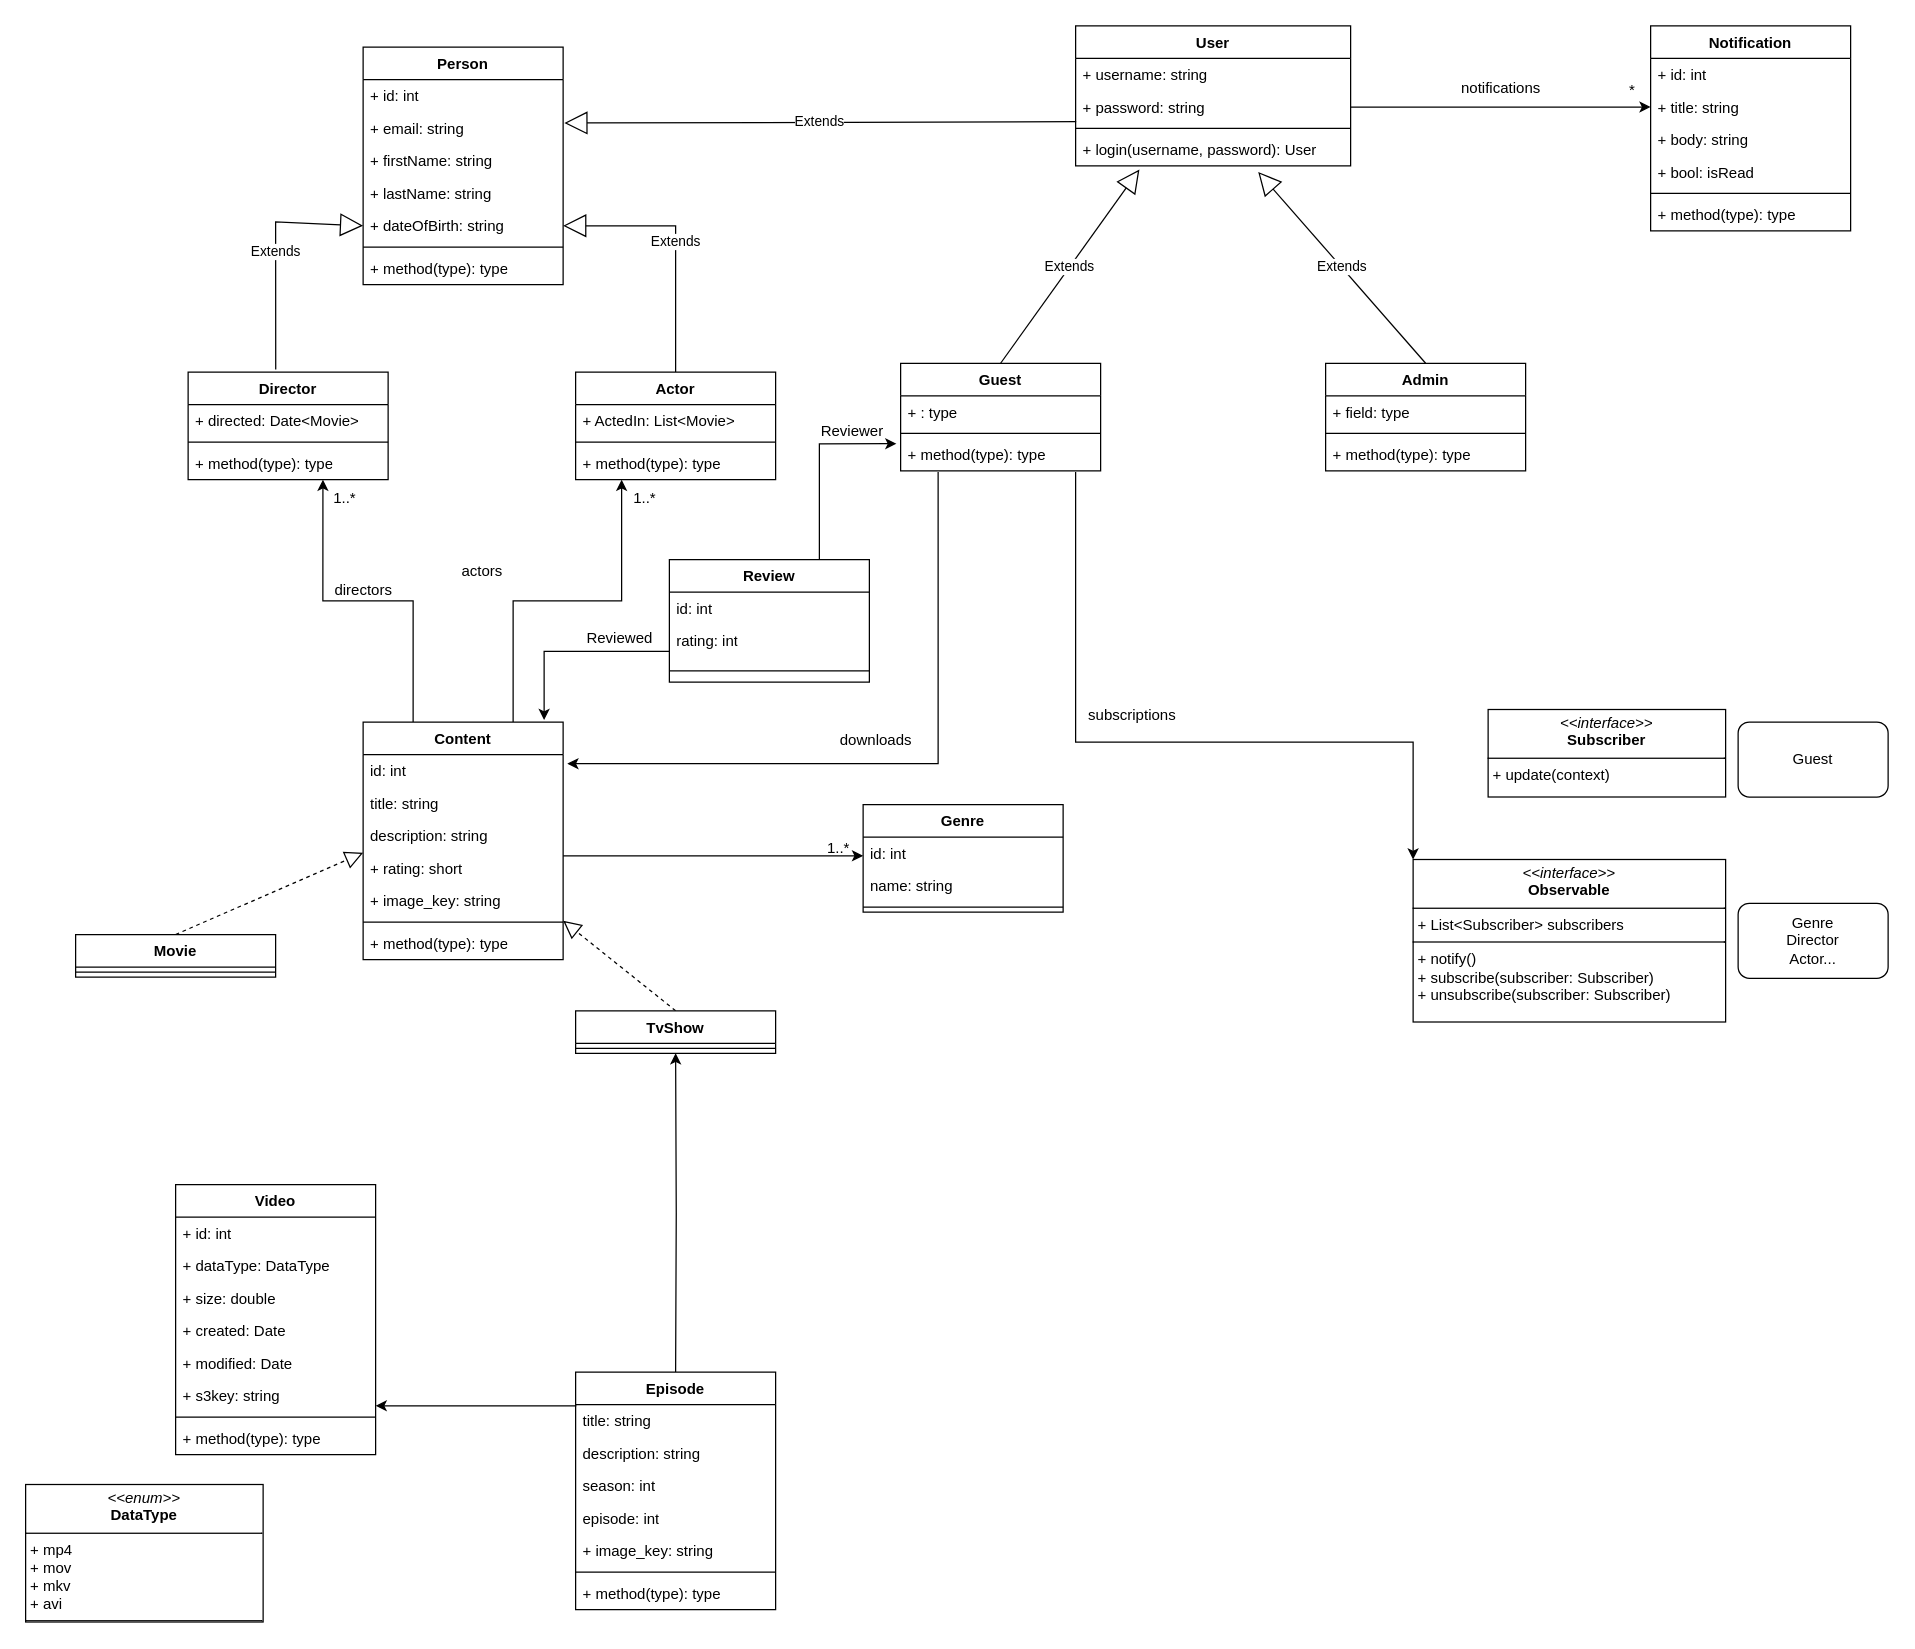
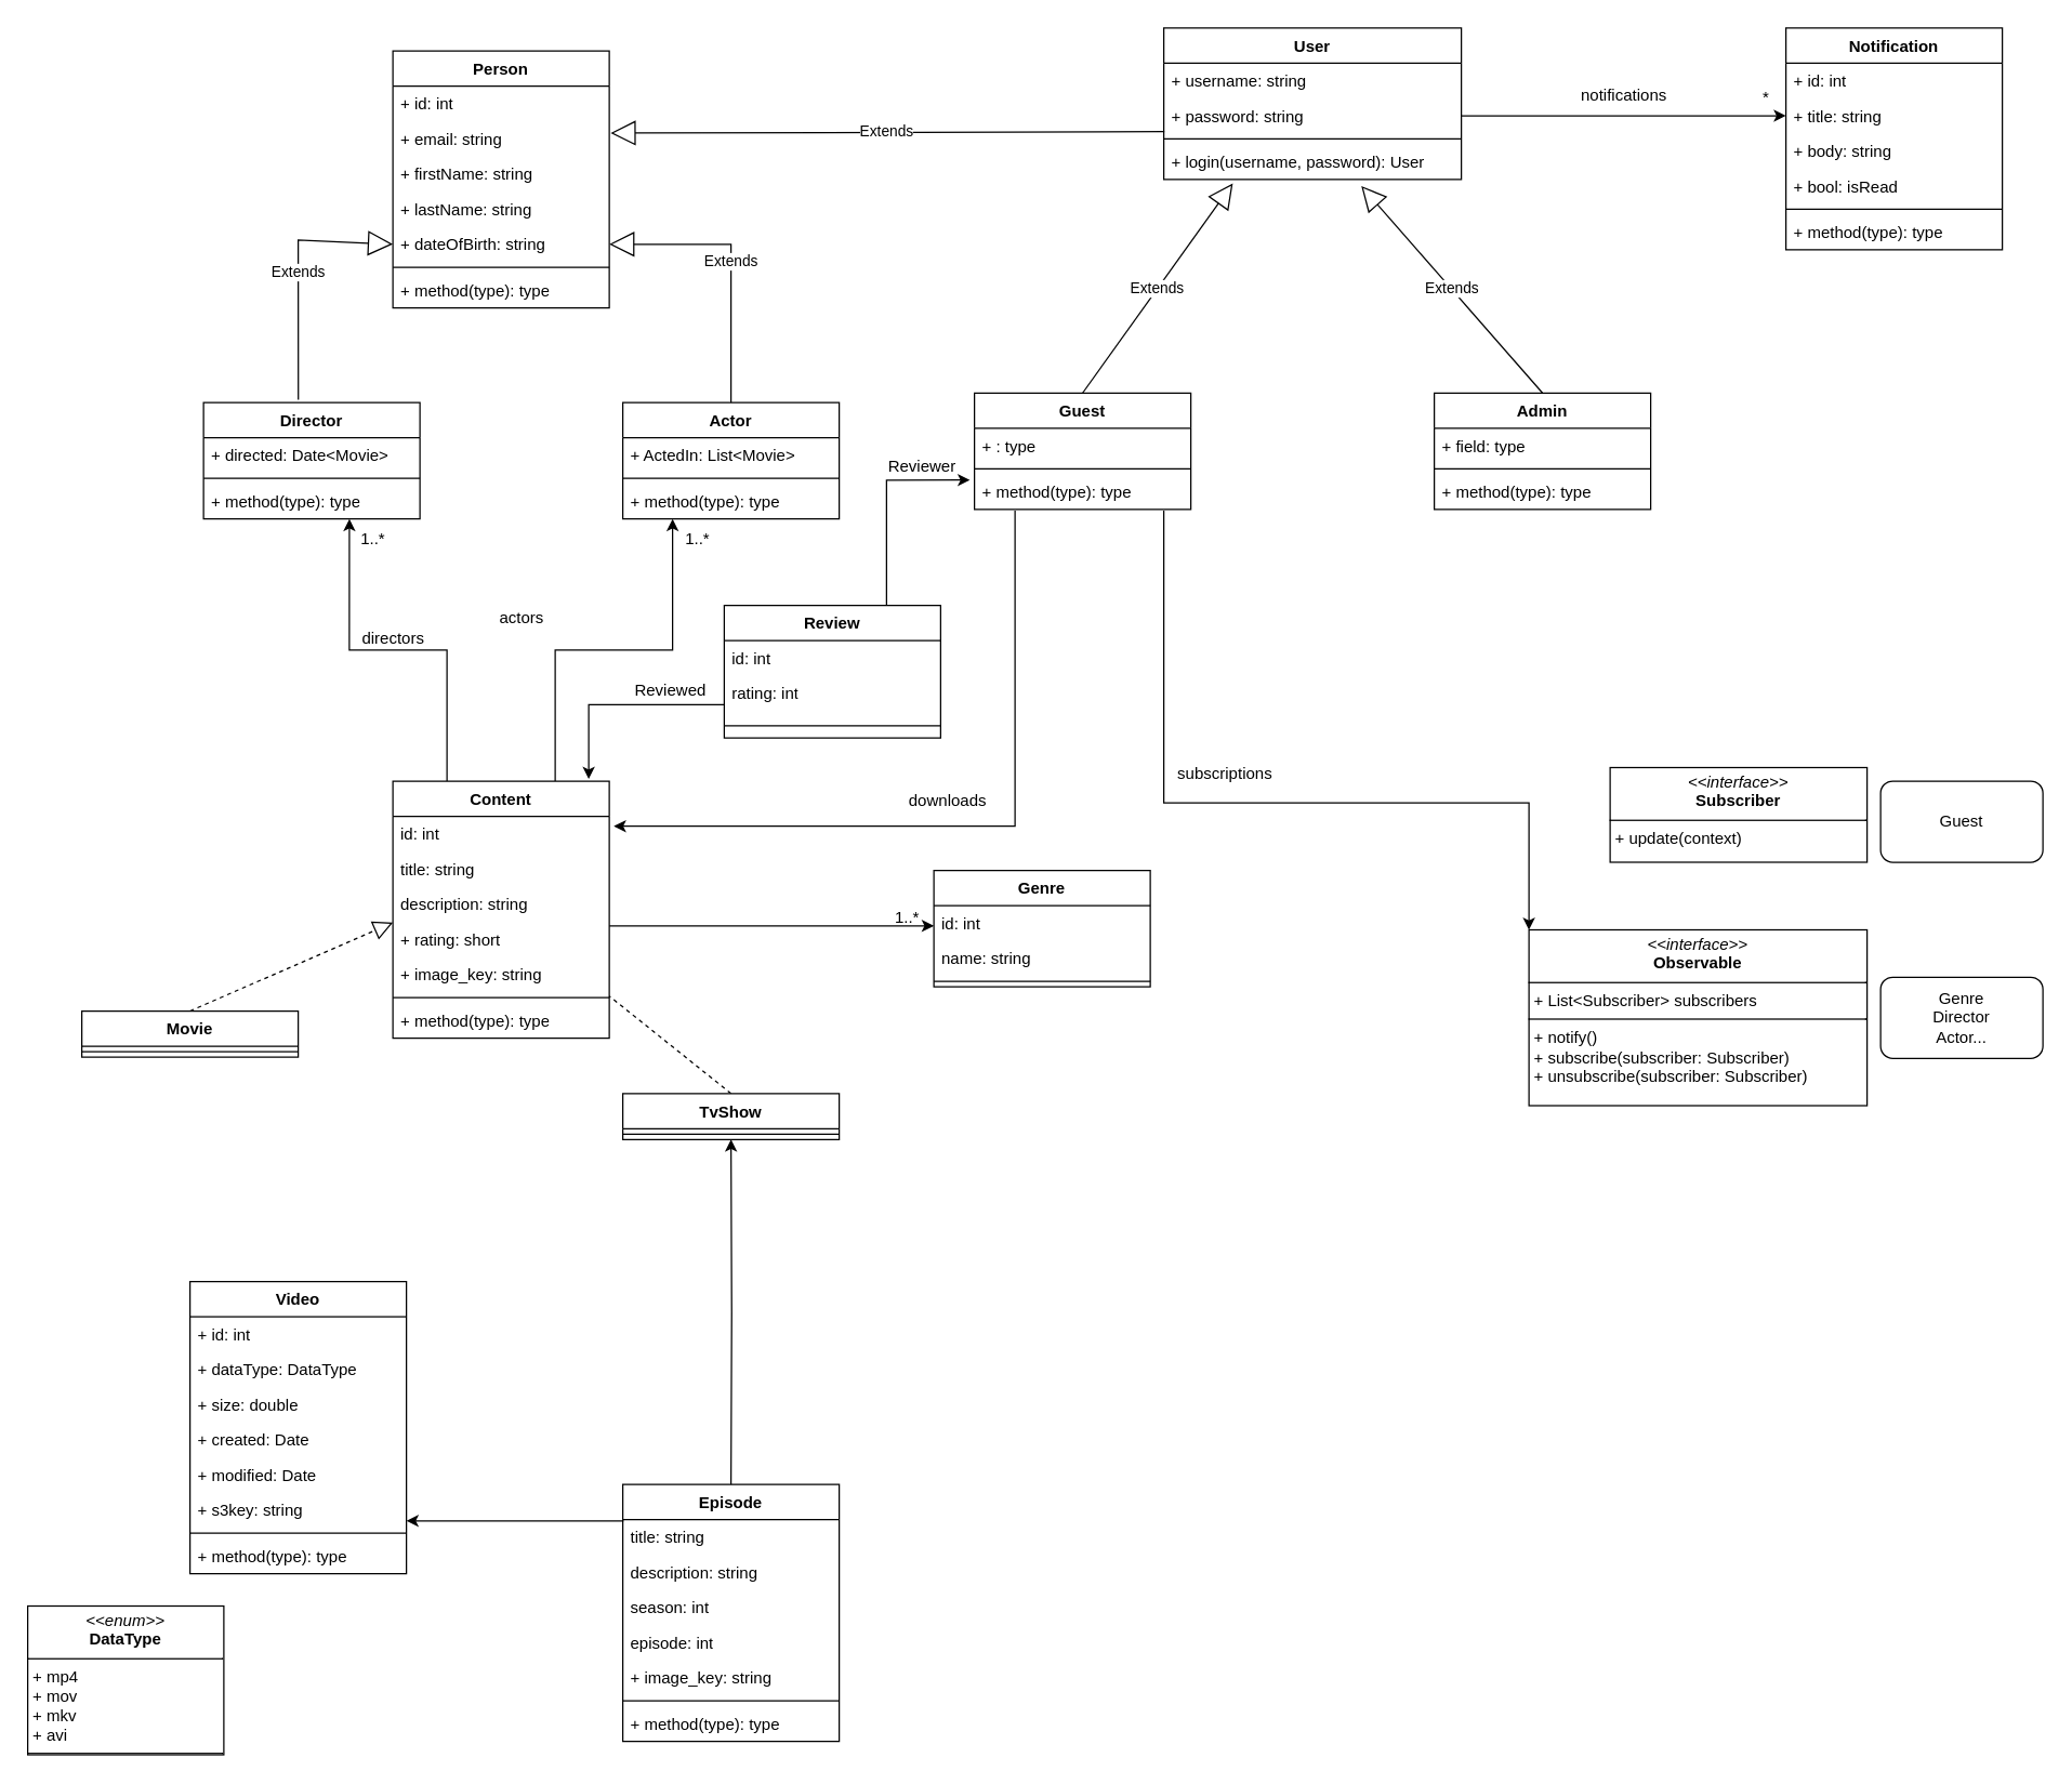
- <mxCell id="78" value="" style="endArrow=block;dashed=1;endFill=0;endSize=12;html=1;rounded=0;exitX=0.5;exitY=0;exitDx=0;exitDy=0;" edge="1" parent="1" source="89" target="27"><mxGeometry width="160" relative="1" as="geometry"><mxPoint x="242.5" y="848" as="sourcePoint" /><mxPoint x="137.5" y="742" as="targetPoint" /></mxGeometry></mxCell>
+ <mxCell id="78" value="" style="endArrow=none;dashed=1;endFill=0;endSize=12;html=1;rounded=0;exitX=0.5;exitY=0;exitDx=0;exitDy=0;" edge="1" parent="1" source="89" target="27"><mxGeometry width="160" relative="1" as="geometry"><mxPoint x="242.5" y="848" as="sourcePoint" /><mxPoint x="137.5" y="742" as="targetPoint" /></mxGeometry></mxCell>
- <mxCell id="92" value="&lt;p style=&quot;margin:0px;margin-top:4px;text-align:center;&quot;&gt;&lt;i&gt;&amp;lt;&amp;lt;enum&amp;gt;&amp;gt;&lt;/i&gt;&lt;br&gt;&lt;b&gt;DataType&lt;/b&gt;&lt;/p&gt;&lt;hr size=&quot;1&quot; style=&quot;border-style:solid;&quot;&gt;&lt;p style=&quot;margin:0px;margin-left:4px;&quot;&gt;+ mp4&lt;br&gt;+ mov&lt;/p&gt;&lt;p style=&quot;margin:0px;margin-left:4px;&quot;&gt;+ mkv&lt;/p&gt;&lt;p style=&quot;margin:0px;margin-left:4px;&quot;&gt;+ avi&lt;/p&gt;&lt;hr size=&quot;1&quot; style=&quot;border-style:solid;&quot;&gt;&lt;p style=&quot;margin:0px;margin-left:4px;&quot;&gt;&lt;br&gt;&lt;/p&gt;" style="verticalAlign=top;align=left;overflow=fill;html=1;whiteSpace=wrap;" vertex="1" parent="1"><mxGeometry x="20" y="1187" width="190" height="110" as="geometry" /></mxCell>
+ <mxCell id="92" value="&lt;p style=&quot;margin:0px;margin-top:4px;text-align:center;&quot;&gt;&lt;i&gt;&amp;lt;&amp;lt;enum&amp;gt;&amp;gt;&lt;/i&gt;&lt;br&gt;&lt;b&gt;DataType&lt;/b&gt;&lt;/p&gt;&lt;hr size=&quot;1&quot; style=&quot;border-style:solid;&quot;&gt;&lt;p style=&quot;margin:0px;margin-left:4px;&quot;&gt;+ mp4&lt;br&gt;+ mov&lt;/p&gt;&lt;p style=&quot;margin:0px;margin-left:4px;&quot;&gt;+ mkv&lt;/p&gt;&lt;p style=&quot;margin:0px;margin-left:4px;&quot;&gt;+ avi&lt;/p&gt;&lt;hr size=&quot;1&quot; style=&quot;border-style:solid;&quot;&gt;&lt;p style=&quot;margin:0px;margin-left:4px;&quot;&gt;&lt;br&gt;&lt;/p&gt;" style="verticalAlign=top;align=left;overflow=fill;html=1;whiteSpace=wrap;" vertex="1" parent="1"><mxGeometry x="20" y="1187" width="145" height="110" as="geometry" /></mxCell>
